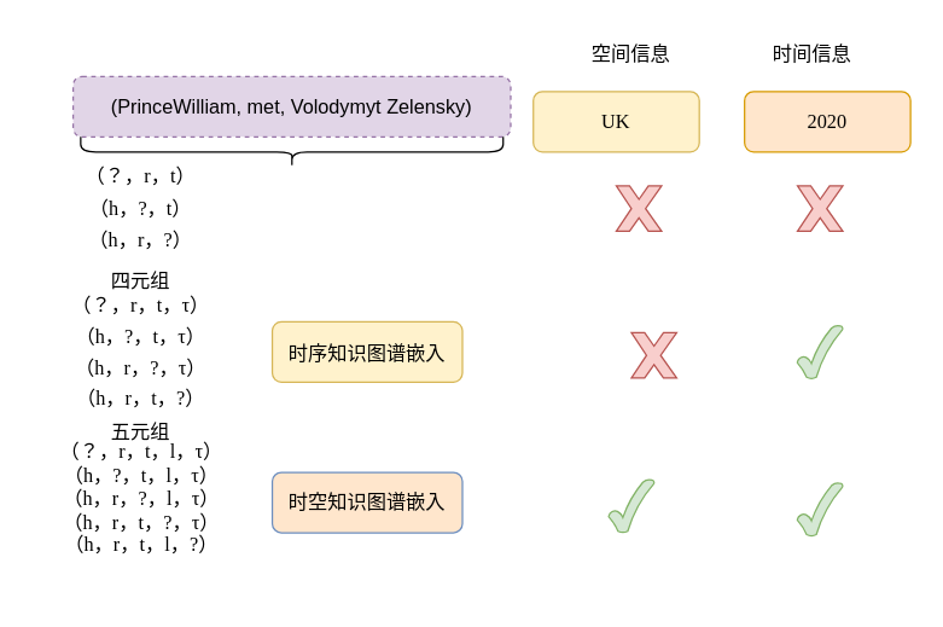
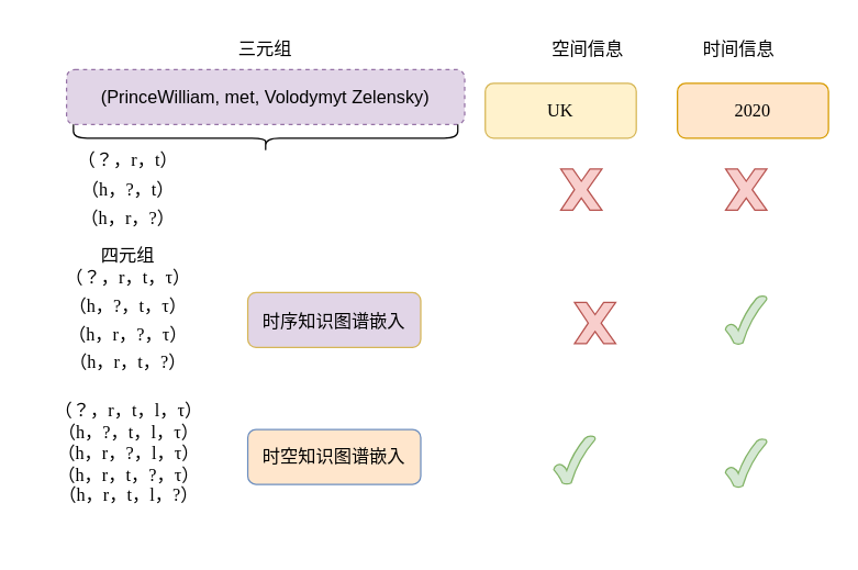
+ <mxCell id="5" value="三元组" style="text;html=1;strokeColor=none;fillColor=none;align=center;verticalAlign=middle;whiteSpace=wrap;rounded=0;fontSize=13;" vertex="1" parent="1"><mxGeometry x="163" y="20" width="60" height="30" as="geometry" /></mxCell>
- <mxCell id="12" value="空间信息" style="text;html=1;strokeColor=none;fillColor=none;align=center;verticalAlign=middle;whiteSpace=wrap;rounded=0;fontSize=13;" vertex="1" parent="1"><mxGeometry x="388" y="20" width="60" height="30" as="geometry" /></mxCell>
+ <mxCell id="12" value="空间信息" style="text;html=1;strokeColor=none;fillColor=none;align=center;verticalAlign=middle;whiteSpace=wrap;rounded=0;fontSize=13;" vertex="1" parent="1"><mxGeometry x="398" y="20" width="60" height="30" as="geometry" /></mxCell>
- <mxCell id="3" value="&lt;span style=&quot;font-size: 13px;&quot;&gt;时序知识图谱嵌入&lt;/span&gt;" style="rounded=1;whiteSpace=wrap;html=1;fillColor=#fff2cc;strokeColor=#d6b656;" vertex="1" parent="1"><mxGeometry x="180" y="212.5" width="126" height="40" as="geometry" /></mxCell>
+ <mxCell id="3" value="&lt;span style=&quot;font-size: 13px;&quot;&gt;时序知识图谱嵌入&lt;/span&gt;" style="rounded=1;whiteSpace=wrap;html=1;fillColor=#e1d5e7;strokeColor=#d6b656;" vertex="1" parent="1"><mxGeometry x="180" y="212.5" width="126" height="40" as="geometry" /></mxCell>
- <mxCell id="11" value="五元组" style="text;html=1;strokeColor=none;fillColor=none;align=center;verticalAlign=middle;whiteSpace=wrap;rounded=0;fontSize=13;fontFamily=Times New Roman;" vertex="1" parent="1"><mxGeometry x="63" y="270" width="60" height="30" as="geometry" /></mxCell>
